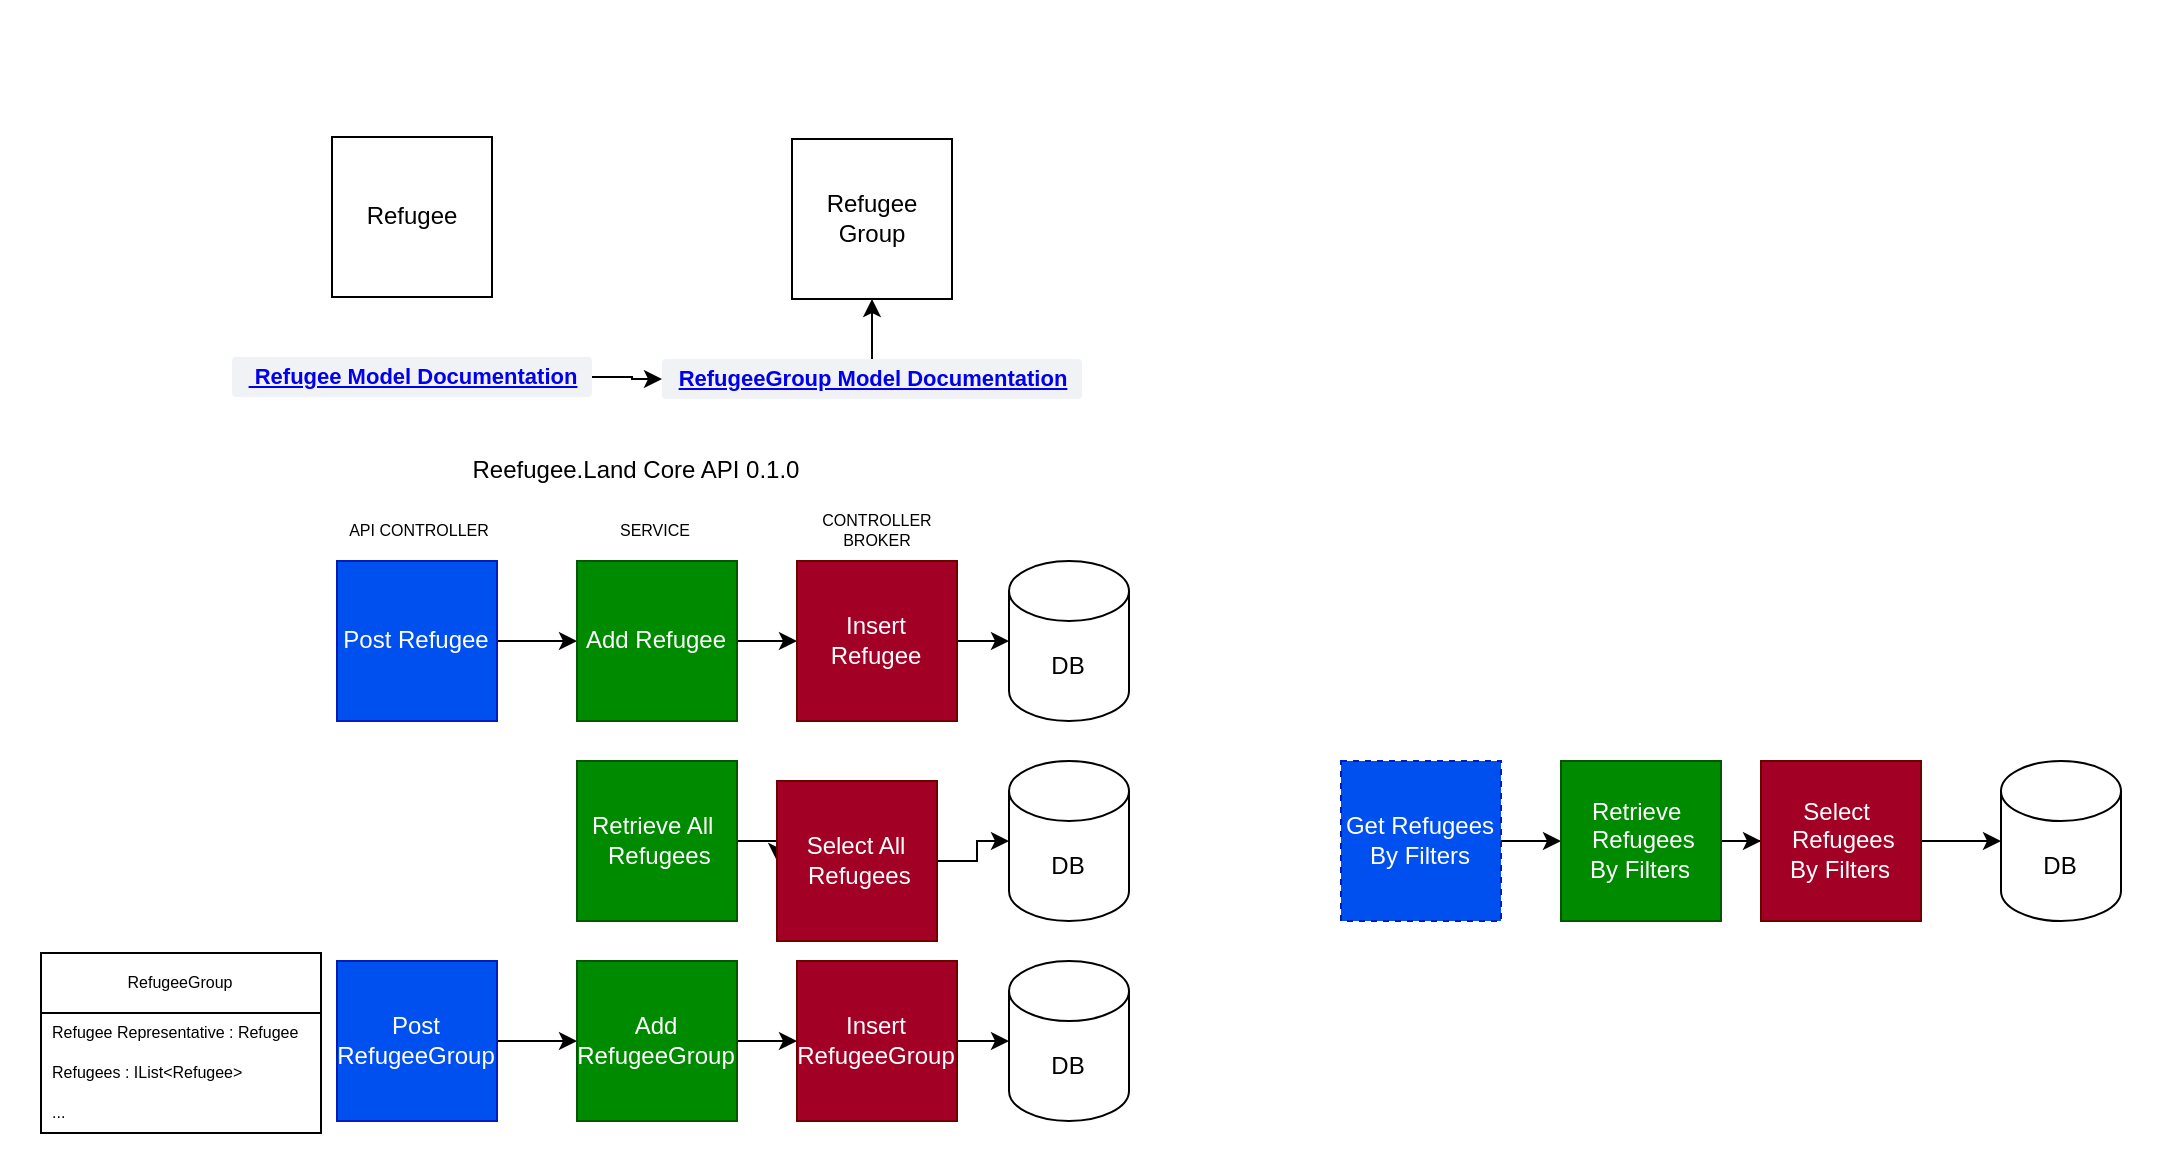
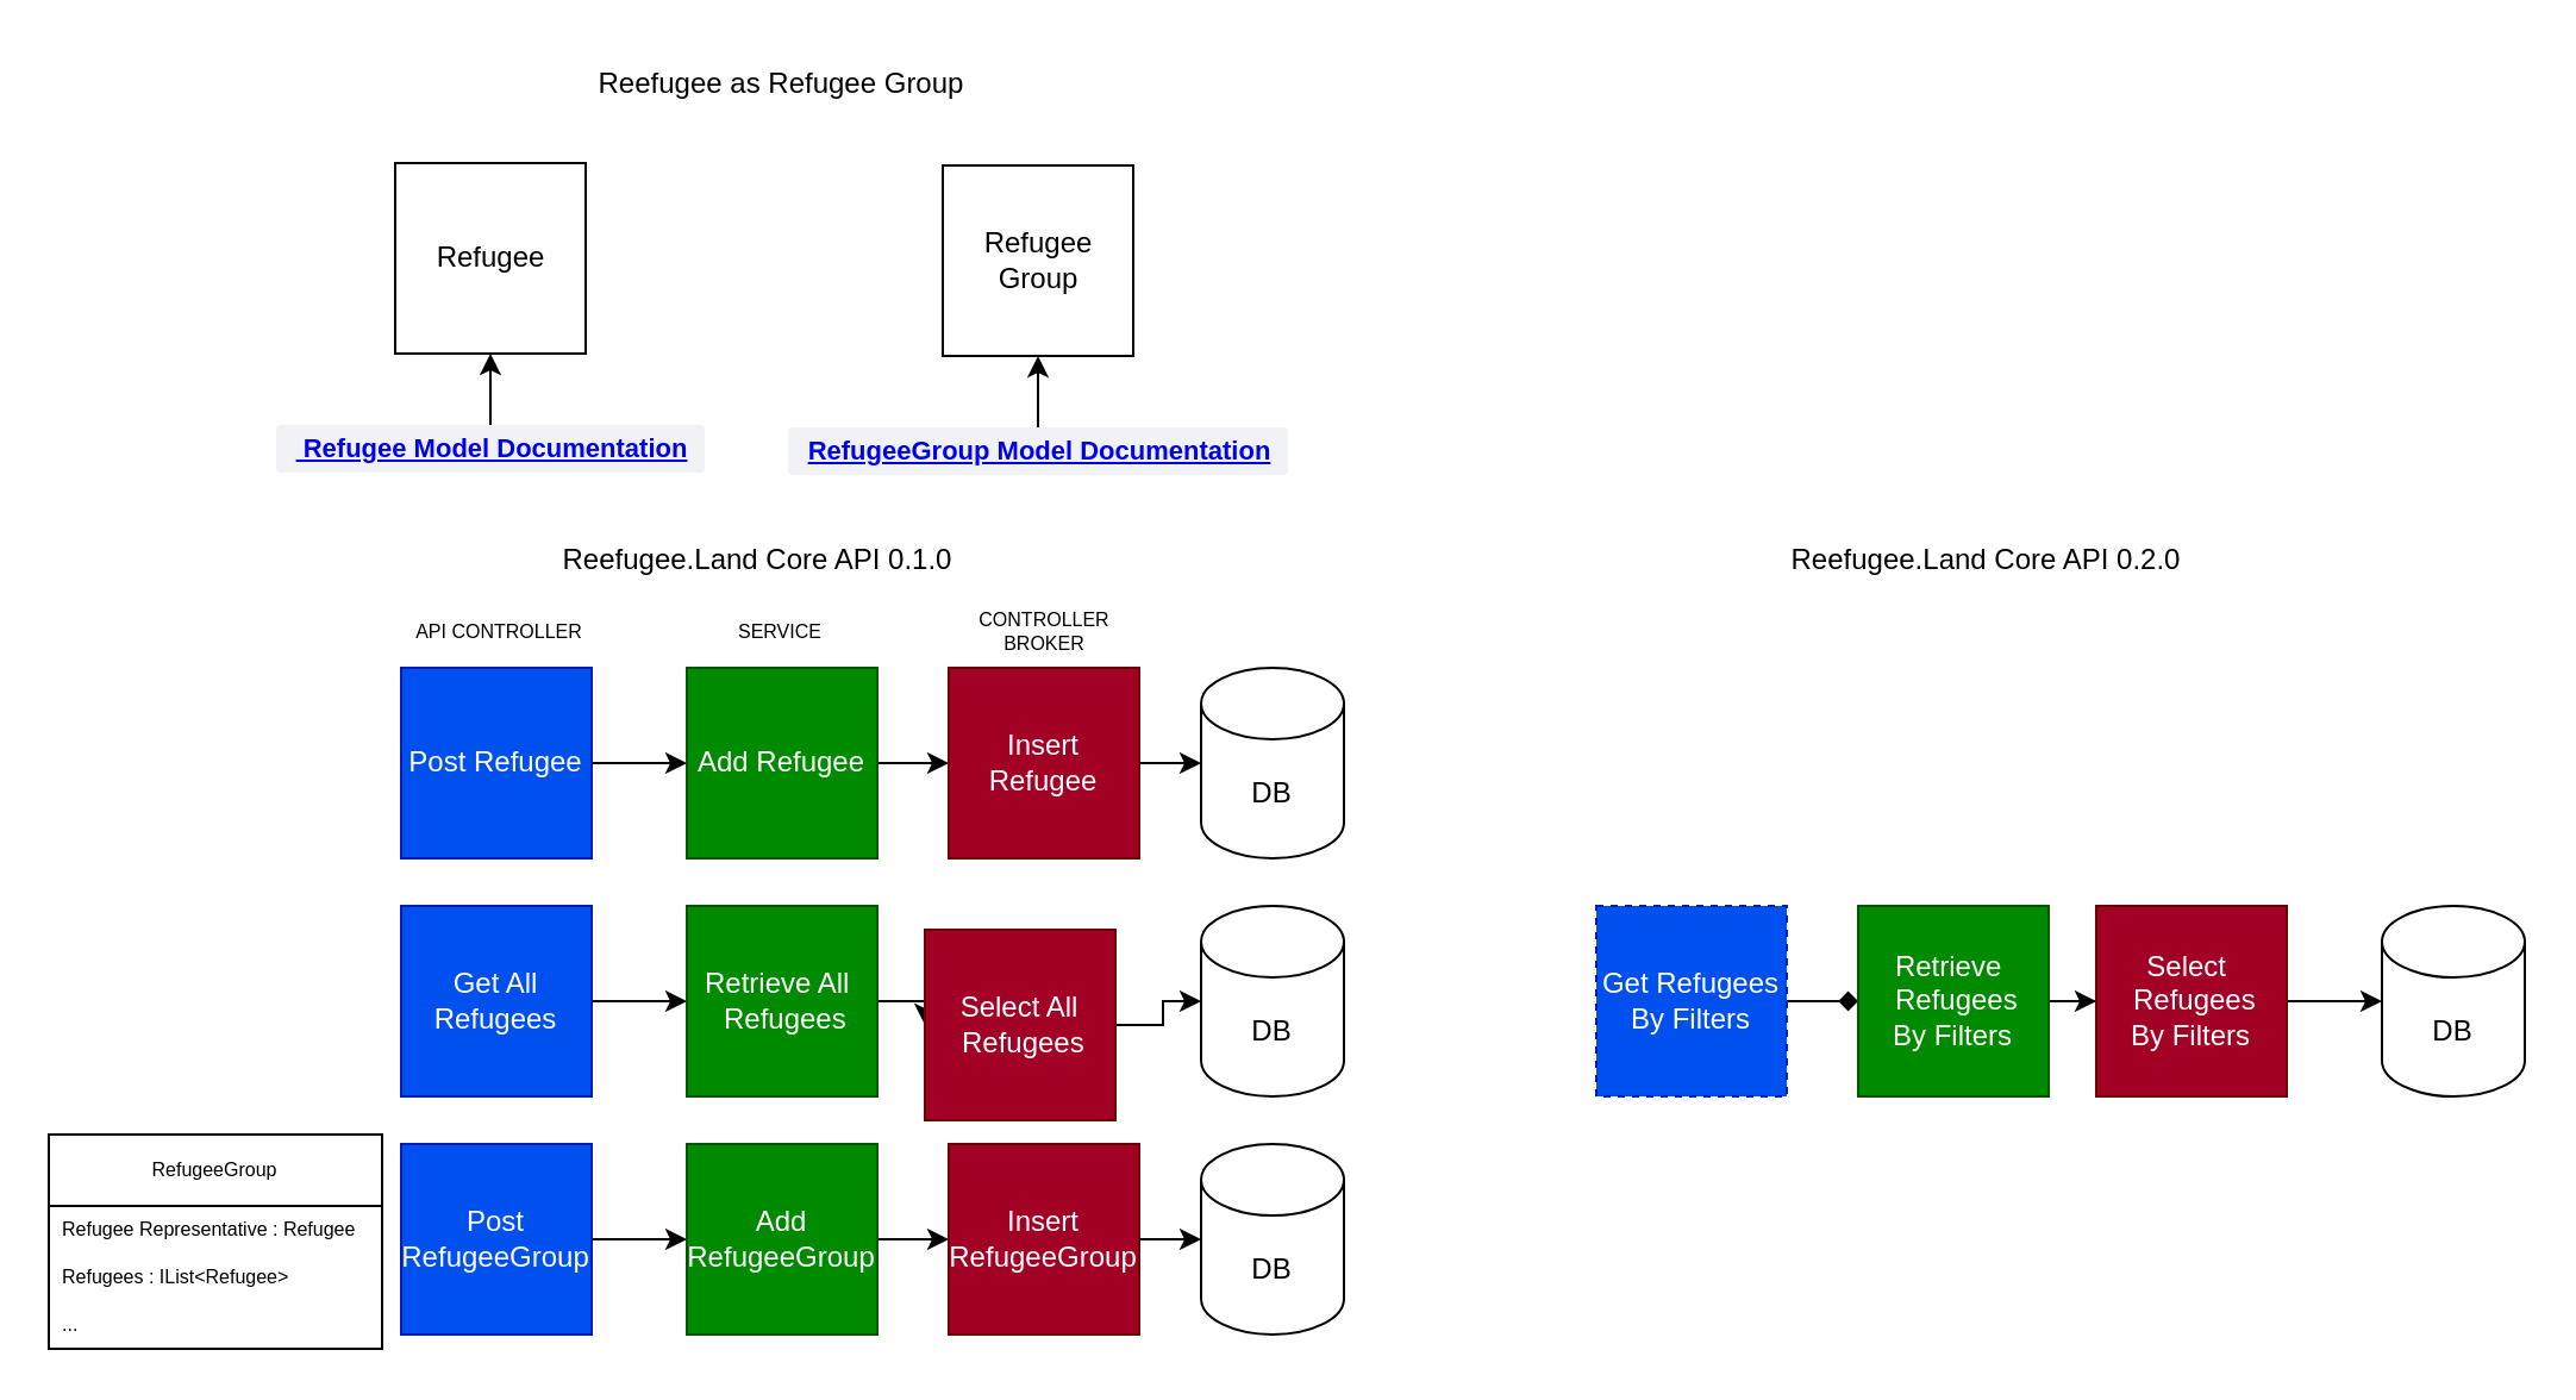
+ <mxCell id="3" value="Reefugee as Refugee Group" style="text;html=1;strokeColor=none;fillColor=none;align=center;verticalAlign=middle;whiteSpace=wrap;rounded=0;" vertex="1" parent="1"><mxGeometry x="243" y="20" width="170" height="30" as="geometry" /></mxCell>
- <mxCell id="5" style="edgeStyle=orthogonalEdgeStyle;rounded=0;orthogonalLoop=1;jettySize=auto;html=1;" edge="1" parent="1" source="6" target="8"><mxGeometry relative="1" as="geometry" /></mxCell>
+ <mxCell id="5" style="edgeStyle=orthogonalEdgeStyle;rounded=0;orthogonalLoop=1;jettySize=auto;html=1;" edge="1" parent="1" source="6" target="4"><mxGeometry relative="1" as="geometry" /></mxCell>
+ <mxCell id="37" value="Reefugee.Land Core API 0.2.0" style="text;html=1;strokeColor=none;fillColor=none;align=center;verticalAlign=middle;whiteSpace=wrap;rounded=0;" vertex="1" parent="1"><mxGeometry x="724" y="220" width="220" height="30" as="geometry" /></mxCell>
+ <mxCell id="22" value="Get All Refugees" style="whiteSpace=wrap;html=1;aspect=fixed;fillColor=#0050ef;fontColor=#ffffff;strokeColor=#001DBC;" vertex="1" parent="1"><mxGeometry x="168" y="380" width="80" height="80" as="geometry" /></mxCell>
+ <mxCell id="21" style="edgeStyle=orthogonalEdgeStyle;rounded=0;orthogonalLoop=1;jettySize=auto;html=1;fontSize=8;" edge="1" parent="1" source="22" target="24"><mxGeometry relative="1" as="geometry" /></mxCell>
- <mxCell id="27" style="edgeStyle=orthogonalEdgeStyle;rounded=0;orthogonalLoop=1;jettySize=auto;html=1;fontSize=8;" edge="1" parent="1" source="28" target="30"><mxGeometry relative="1" as="geometry" /></mxCell>
+ <mxCell id="27" style="edgeStyle=orthogonalEdgeStyle;rounded=0;orthogonalLoop=1;jettySize=auto;html=1;fontSize=8;endArrow=diamond;" edge="1" parent="1" source="28" target="30"><mxGeometry relative="1" as="geometry" /></mxCell>
